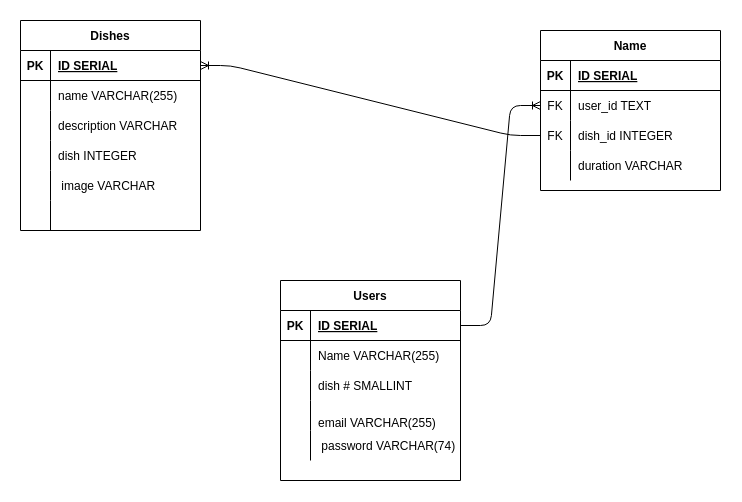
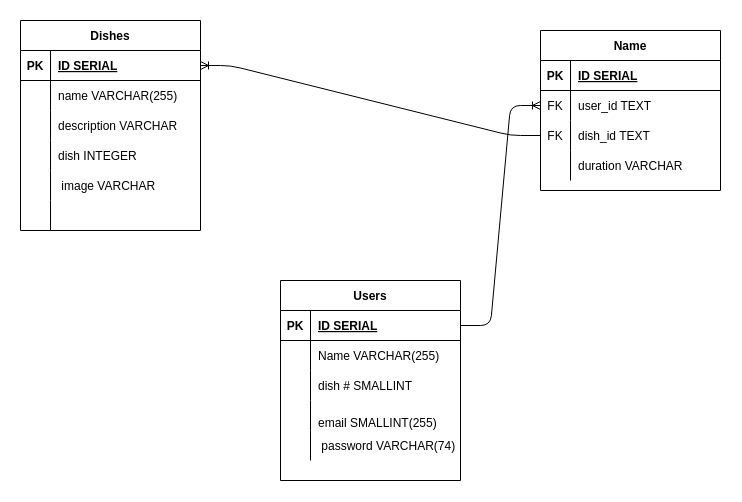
- <mxCell id="46" value="dish_id INTEGER" style="shape=partialRectangle;connectable=0;fillColor=none;top=0;left=0;bottom=0;right=0;align=left;spacingLeft=6;overflow=hidden;" vertex="1" parent="44"><mxGeometry x="30" width="150" height="30" as="geometry" /></mxCell>
+ <mxCell id="46" value="dish_id TEXT" style="shape=partialRectangle;connectable=0;fillColor=none;top=0;left=0;bottom=0;right=0;align=left;spacingLeft=6;overflow=hidden;" vertex="1" parent="44"><mxGeometry x="30" width="150" height="30" as="geometry" /></mxCell>
- <mxCell id="14" value="&#10;email VARCHAR(255)" style="shape=partialRectangle;connectable=0;fillColor=none;top=0;left=0;bottom=0;right=0;align=left;spacingLeft=6;overflow=hidden;" vertex="1" parent="12"><mxGeometry x="30" width="150" height="30" as="geometry" /></mxCell>
+ <mxCell id="14" value="&#10;email SMALLINT(255)" style="shape=partialRectangle;connectable=0;fillColor=none;top=0;left=0;bottom=0;right=0;align=left;spacingLeft=6;overflow=hidden;" vertex="1" parent="12"><mxGeometry x="30" width="150" height="30" as="geometry" /></mxCell>
